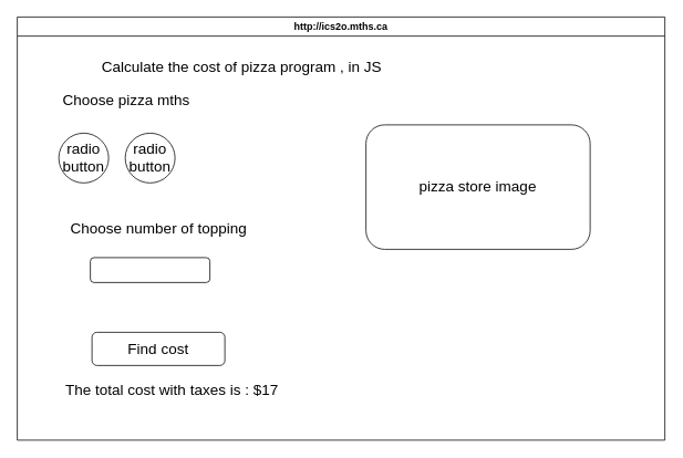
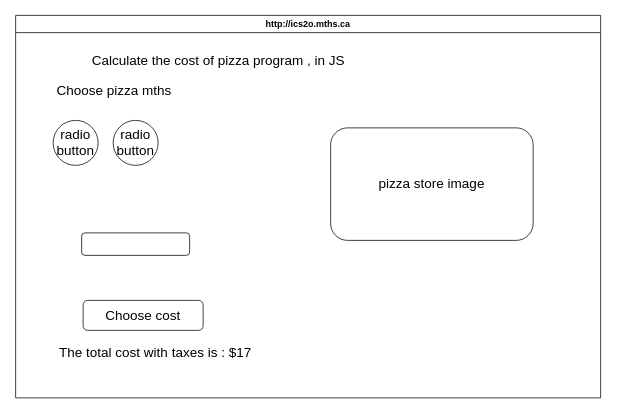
- <mxCell id="7" value="pizza store image" style="rounded=1;whiteSpace=wrap;html=1;fontSize=18;" vertex="1" parent="2"><mxGeometry x="420" y="130" width="270" height="150" as="geometry" /></mxCell>
+ <mxCell id="7" value="pizza store image" style="rounded=1;whiteSpace=wrap;html=1;fontSize=18;" vertex="1" parent="2"><mxGeometry x="420" y="150" width="270" height="150" as="geometry" /></mxCell>
- <mxCell id="10" value="Choose number of topping" style="text;html=1;align=center;verticalAlign=middle;resizable=0;points=[];autosize=1;strokeColor=none;fillColor=none;fontSize=18;" vertex="1" parent="2"><mxGeometry x="50" y="235" width="240" height="40" as="geometry" /></mxCell>
- <mxCell id="5" value="Find cost" style="rounded=1;whiteSpace=wrap;html=1;fontSize=18;" vertex="1" parent="2"><mxGeometry x="90" y="380" width="160" height="40" as="geometry" /></mxCell>
+ <mxCell id="5" value="Choose cost" style="rounded=1;whiteSpace=wrap;html=1;fontSize=18;" vertex="1" parent="2"><mxGeometry x="90" y="380" width="160" height="40" as="geometry" /></mxCell>
